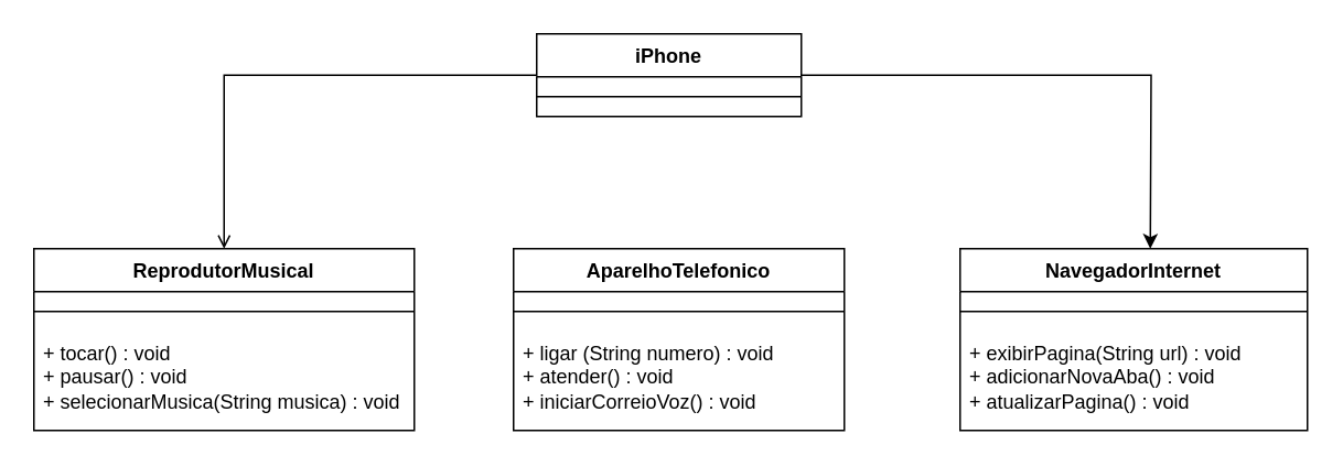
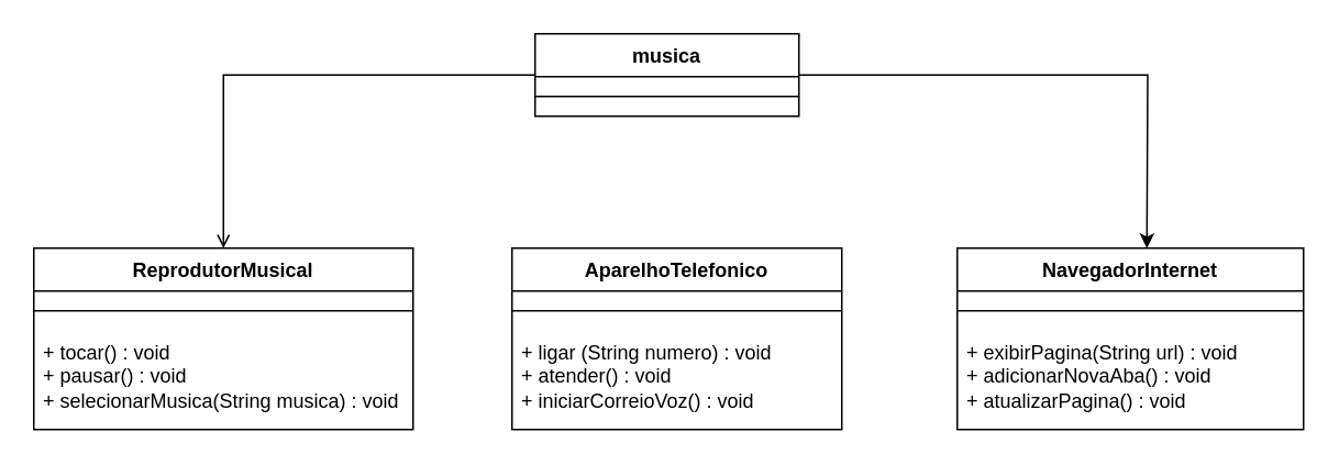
- <mxCell id="3" value="iPhone" style="swimlane;fontStyle=1;align=center;verticalAlign=top;childLayout=stackLayout;horizontal=1;startSize=26;horizontalStack=0;resizeParent=1;resizeParentMax=0;resizeLast=0;collapsible=1;marginBottom=0;whiteSpace=wrap;html=1;" vertex="1" parent="1"><mxGeometry x="324" y="20" width="160" height="50" as="geometry" /></mxCell>
+ <mxCell id="3" value="musica" style="swimlane;fontStyle=1;align=center;verticalAlign=top;childLayout=stackLayout;horizontal=1;startSize=26;horizontalStack=0;resizeParent=1;resizeParentMax=0;resizeLast=0;collapsible=1;marginBottom=0;whiteSpace=wrap;html=1;" vertex="1" parent="1"><mxGeometry x="324" y="20" width="160" height="50" as="geometry" /></mxCell>
